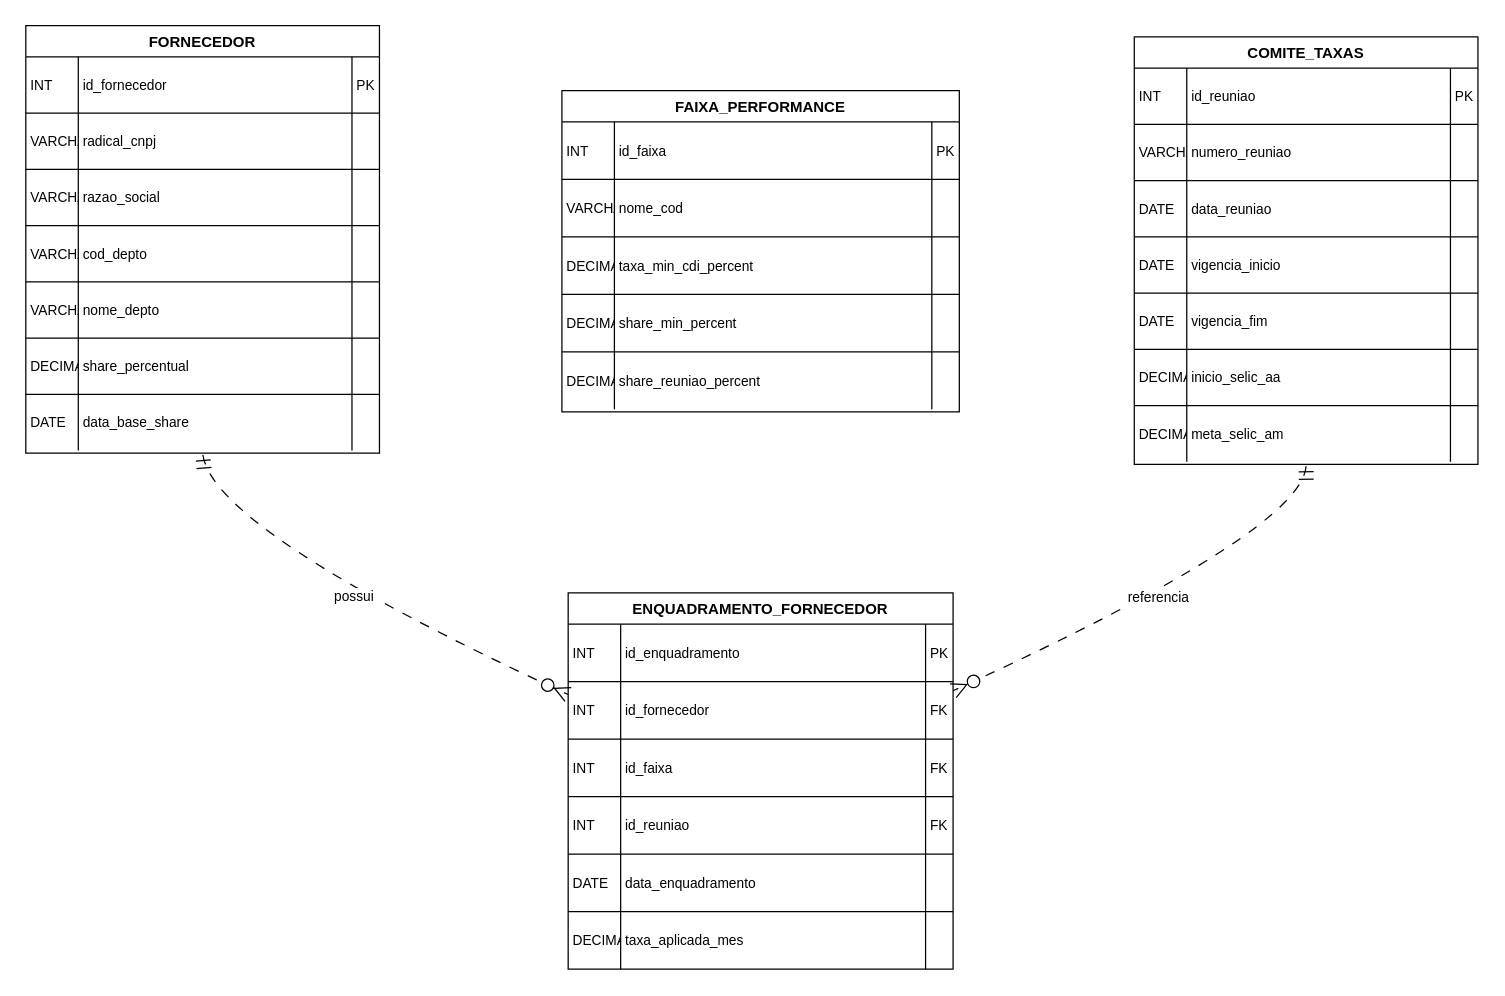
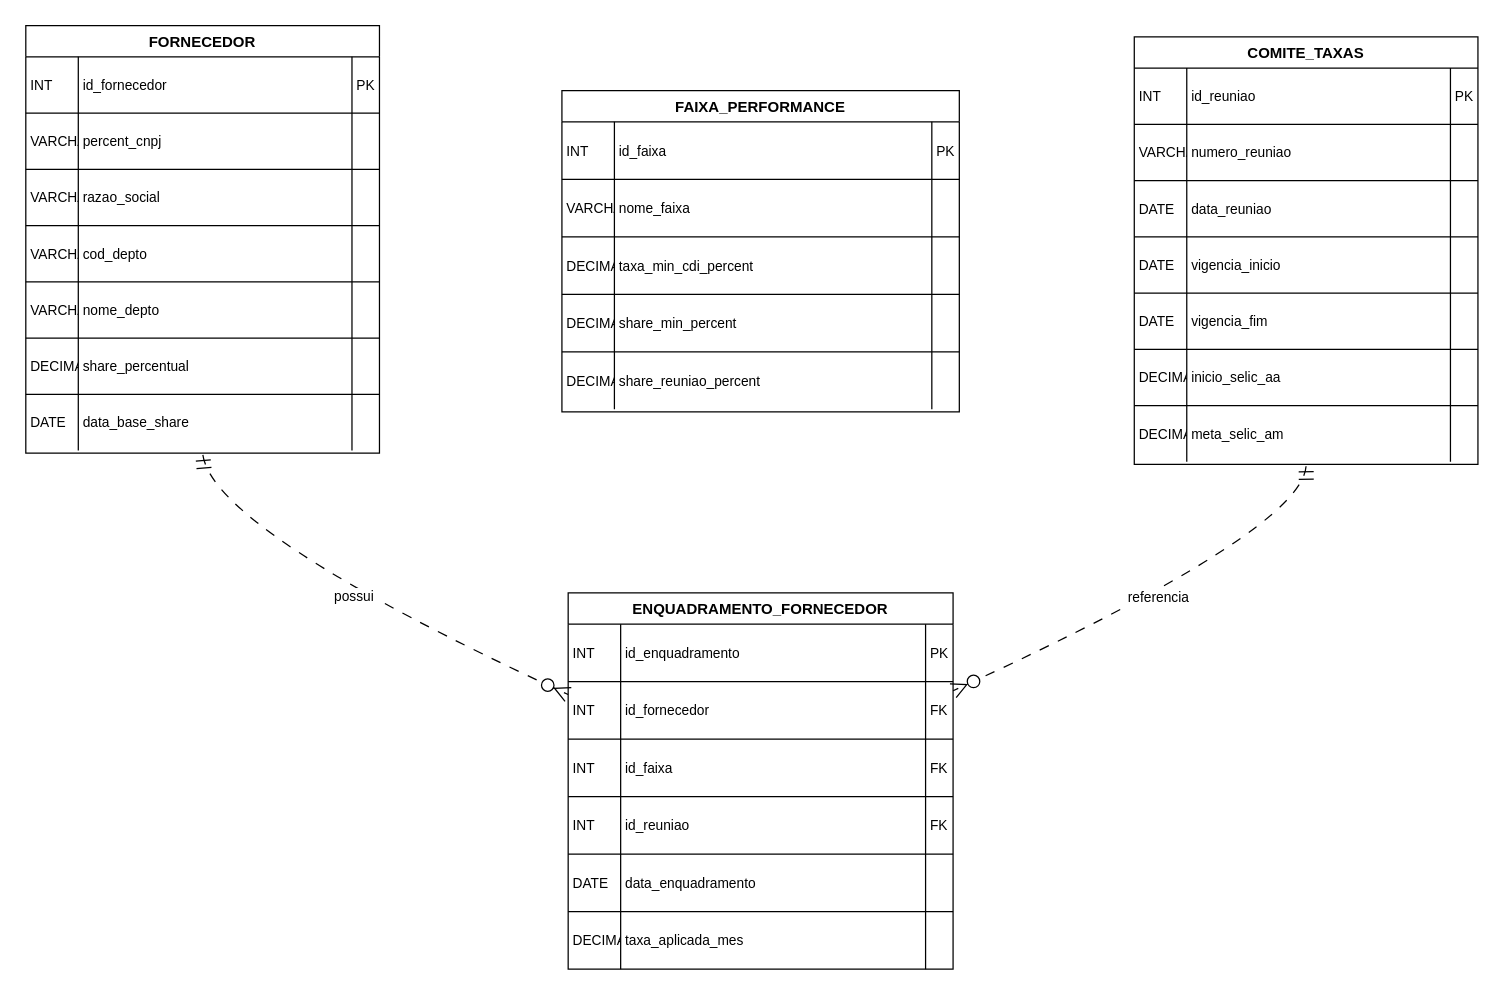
- <mxCell id="9" value="radical_cnpj" style="shape=partialRectangle;connectable=0;fillColor=none;top=0;left=0;bottom=0;right=0;align=left;spacingLeft=2;overflow=hidden;fontSize=11;" vertex="1" parent="7"><mxGeometry x="42" width="219" height="45" as="geometry"><mxRectangle width="219" height="45" as="alternateBounds" /></mxGeometry></mxCell>
+ <mxCell id="9" value="percent_cnpj" style="shape=partialRectangle;connectable=0;fillColor=none;top=0;left=0;bottom=0;right=0;align=left;spacingLeft=2;overflow=hidden;fontSize=11;" vertex="1" parent="7"><mxGeometry x="42" width="219" height="45" as="geometry"><mxRectangle width="219" height="45" as="alternateBounds" /></mxGeometry></mxCell>
- <mxCell id="63" value="nome_cod" style="shape=partialRectangle;connectable=0;fillColor=none;top=0;left=0;bottom=0;right=0;align=left;spacingLeft=2;overflow=hidden;fontSize=11;" vertex="1" parent="61"><mxGeometry x="42" width="254" height="46" as="geometry"><mxRectangle width="254" height="46" as="alternateBounds" /></mxGeometry></mxCell>
+ <mxCell id="63" value="nome_faixa" style="shape=partialRectangle;connectable=0;fillColor=none;top=0;left=0;bottom=0;right=0;align=left;spacingLeft=2;overflow=hidden;fontSize=11;" vertex="1" parent="61"><mxGeometry x="42" width="254" height="46" as="geometry"><mxRectangle width="254" height="46" as="alternateBounds" /></mxGeometry></mxCell>
